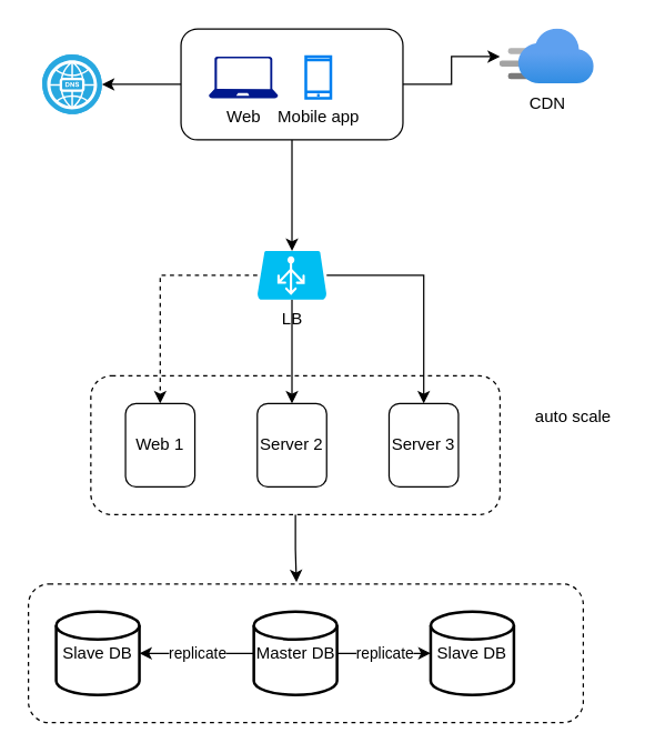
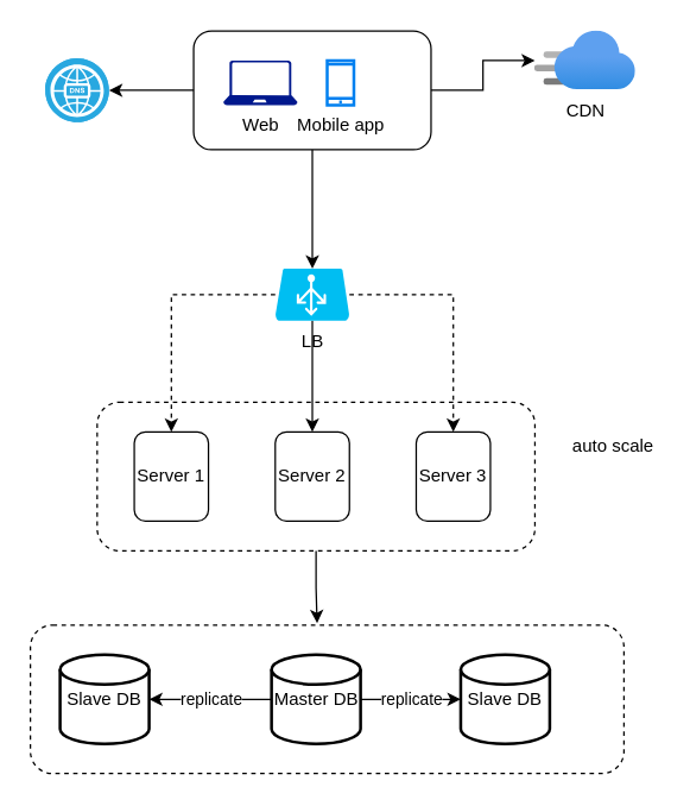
- <mxCell id="14" style="edgeStyle=orthogonalEdgeStyle;rounded=0;orthogonalLoop=1;jettySize=auto;html=1;entryX=0.5;entryY=0;entryDx=0;entryDy=0;" edge="1" parent="1" source="15" target="19"><mxGeometry relative="1" as="geometry" /></mxCell>
+ <mxCell id="14" style="edgeStyle=orthogonalEdgeStyle;rounded=0;orthogonalLoop=1;jettySize=auto;html=1;entryX=0.5;entryY=0;entryDx=0;entryDy=0;dashed=1;" edge="1" parent="1" source="15" target="19"><mxGeometry relative="1" as="geometry" /></mxCell>
- <mxCell id="17" value="Web 1" style="rounded=1;whiteSpace=wrap;html=1;" vertex="1" parent="1"><mxGeometry x="90" y="290" width="50" height="60" as="geometry" /></mxCell>
+ <mxCell id="17" value="Server 1" style="rounded=1;whiteSpace=wrap;html=1;" vertex="1" parent="1"><mxGeometry x="90" y="290" width="50" height="60" as="geometry" /></mxCell>
